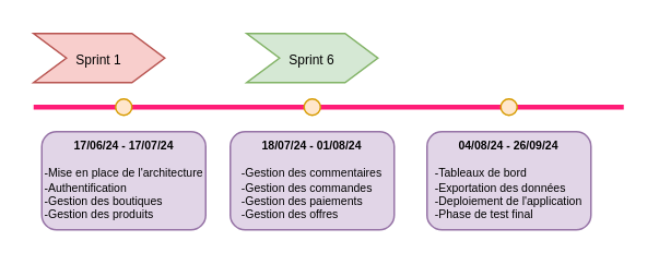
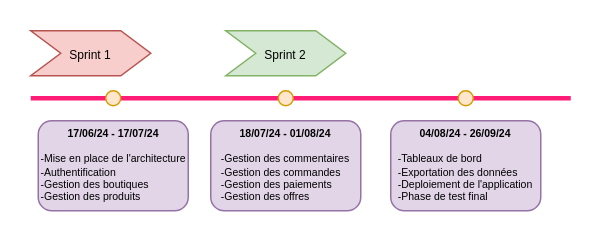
- <mxCell id="8" value="&lt;font style=&quot;font-size: 8px;&quot;&gt;Sprint 6&lt;br&gt;&lt;/font&gt;" style="shape=step;perimeter=stepPerimeter;whiteSpace=wrap;html=1;fixedSize=1;fillColor=#d5e8d4;strokeColor=#82b366;" parent="1" vertex="1"><mxGeometry x="150" y="20" width="80" height="30" as="geometry" /></mxCell>
+ <mxCell id="8" value="&lt;font style=&quot;font-size: 8px;&quot;&gt;Sprint 2&lt;br&gt;&lt;/font&gt;" style="shape=step;perimeter=stepPerimeter;whiteSpace=wrap;html=1;fixedSize=1;fillColor=#d5e8d4;strokeColor=#82b366;" parent="1" vertex="1"><mxGeometry x="150" y="20" width="80" height="30" as="geometry" /></mxCell>
